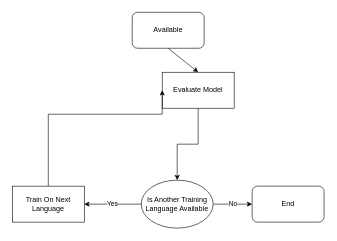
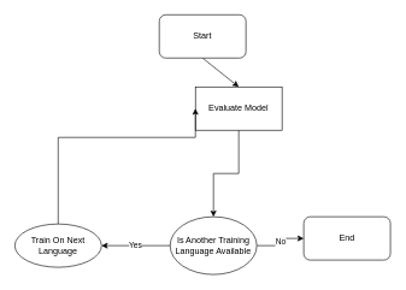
- <mxCell id="10" value="Available" style="rounded=1;whiteSpace=wrap;html=1;" vertex="1" parent="1"><mxGeometry x="220" y="20" width="120" height="60" as="geometry" /></mxCell>
+ <mxCell id="10" value="Start" style="rounded=1;whiteSpace=wrap;html=1;" vertex="1" parent="1"><mxGeometry x="220" y="20" width="120" height="60" as="geometry" /></mxCell>
- <mxCell id="9" value="Train On Next Language" style="rounded=0;whiteSpace=wrap;html=1;" vertex="1" parent="1"><mxGeometry x="20" y="310" width="120" height="60" as="geometry" /></mxCell>
+ <mxCell id="9" value="Train On Next Language" style="ellipse;whiteSpace=wrap;html=1;" vertex="1" parent="1"><mxGeometry x="20" y="310" width="120" height="60" as="geometry" /></mxCell>
- <mxCell id="11" value="End" style="rounded=1;whiteSpace=wrap;html=1;" vertex="1" parent="1"><mxGeometry x="420" y="310" width="120" height="60" as="geometry" /></mxCell>
+ <mxCell id="11" value="End" style="rounded=1;whiteSpace=wrap;html=1;" vertex="1" parent="1"><mxGeometry x="420" y="300" width="120" height="60" as="geometry" /></mxCell>
